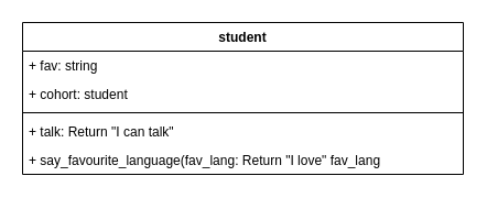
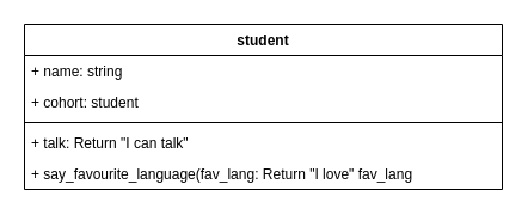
- <mxCell id="3" value="+ fav: string" style="text;strokeColor=none;fillColor=none;align=left;verticalAlign=top;spacingLeft=4;spacingRight=4;overflow=hidden;rotatable=0;points=[[0,0.5],[1,0.5]];portConstraint=eastwest;" vertex="1" parent="2"><mxGeometry y="26" width="400" height="26" as="geometry" /></mxCell>
+ <mxCell id="3" value="+ name: string" style="text;strokeColor=none;fillColor=none;align=left;verticalAlign=top;spacingLeft=4;spacingRight=4;overflow=hidden;rotatable=0;points=[[0,0.5],[1,0.5]];portConstraint=eastwest;" vertex="1" parent="2"><mxGeometry y="26" width="400" height="26" as="geometry" /></mxCell>
